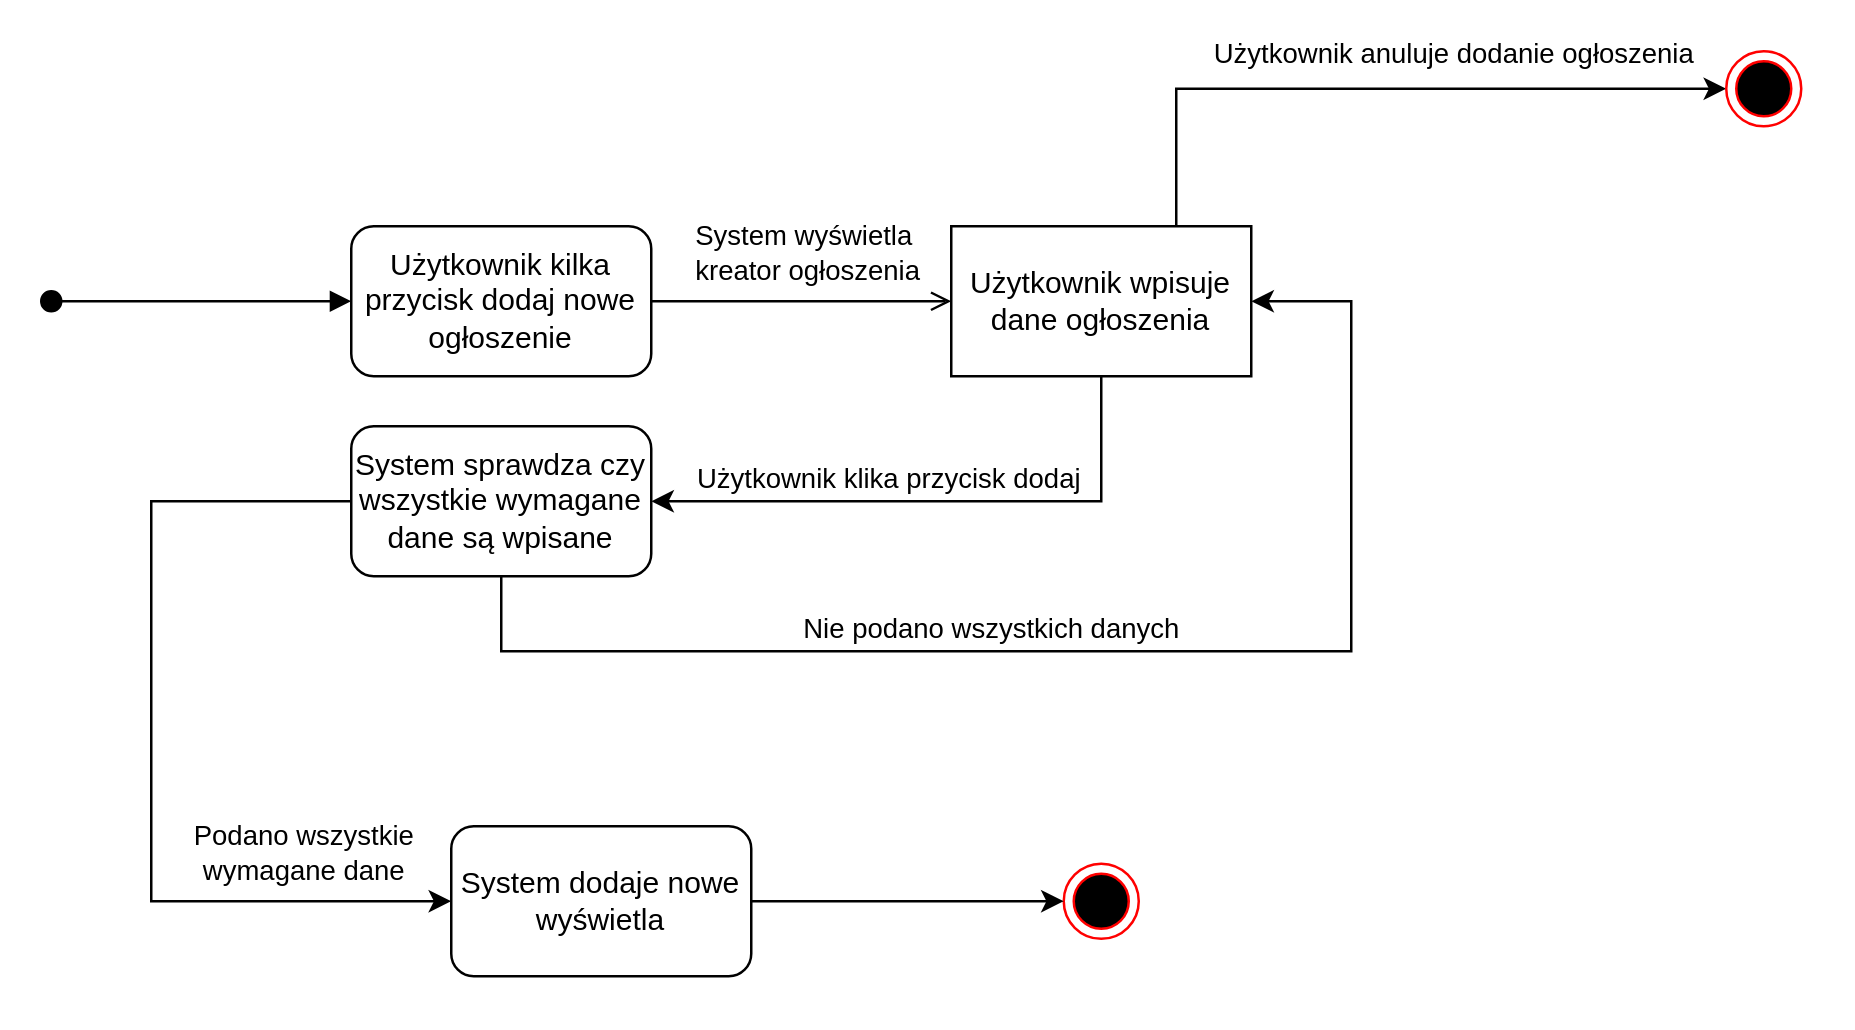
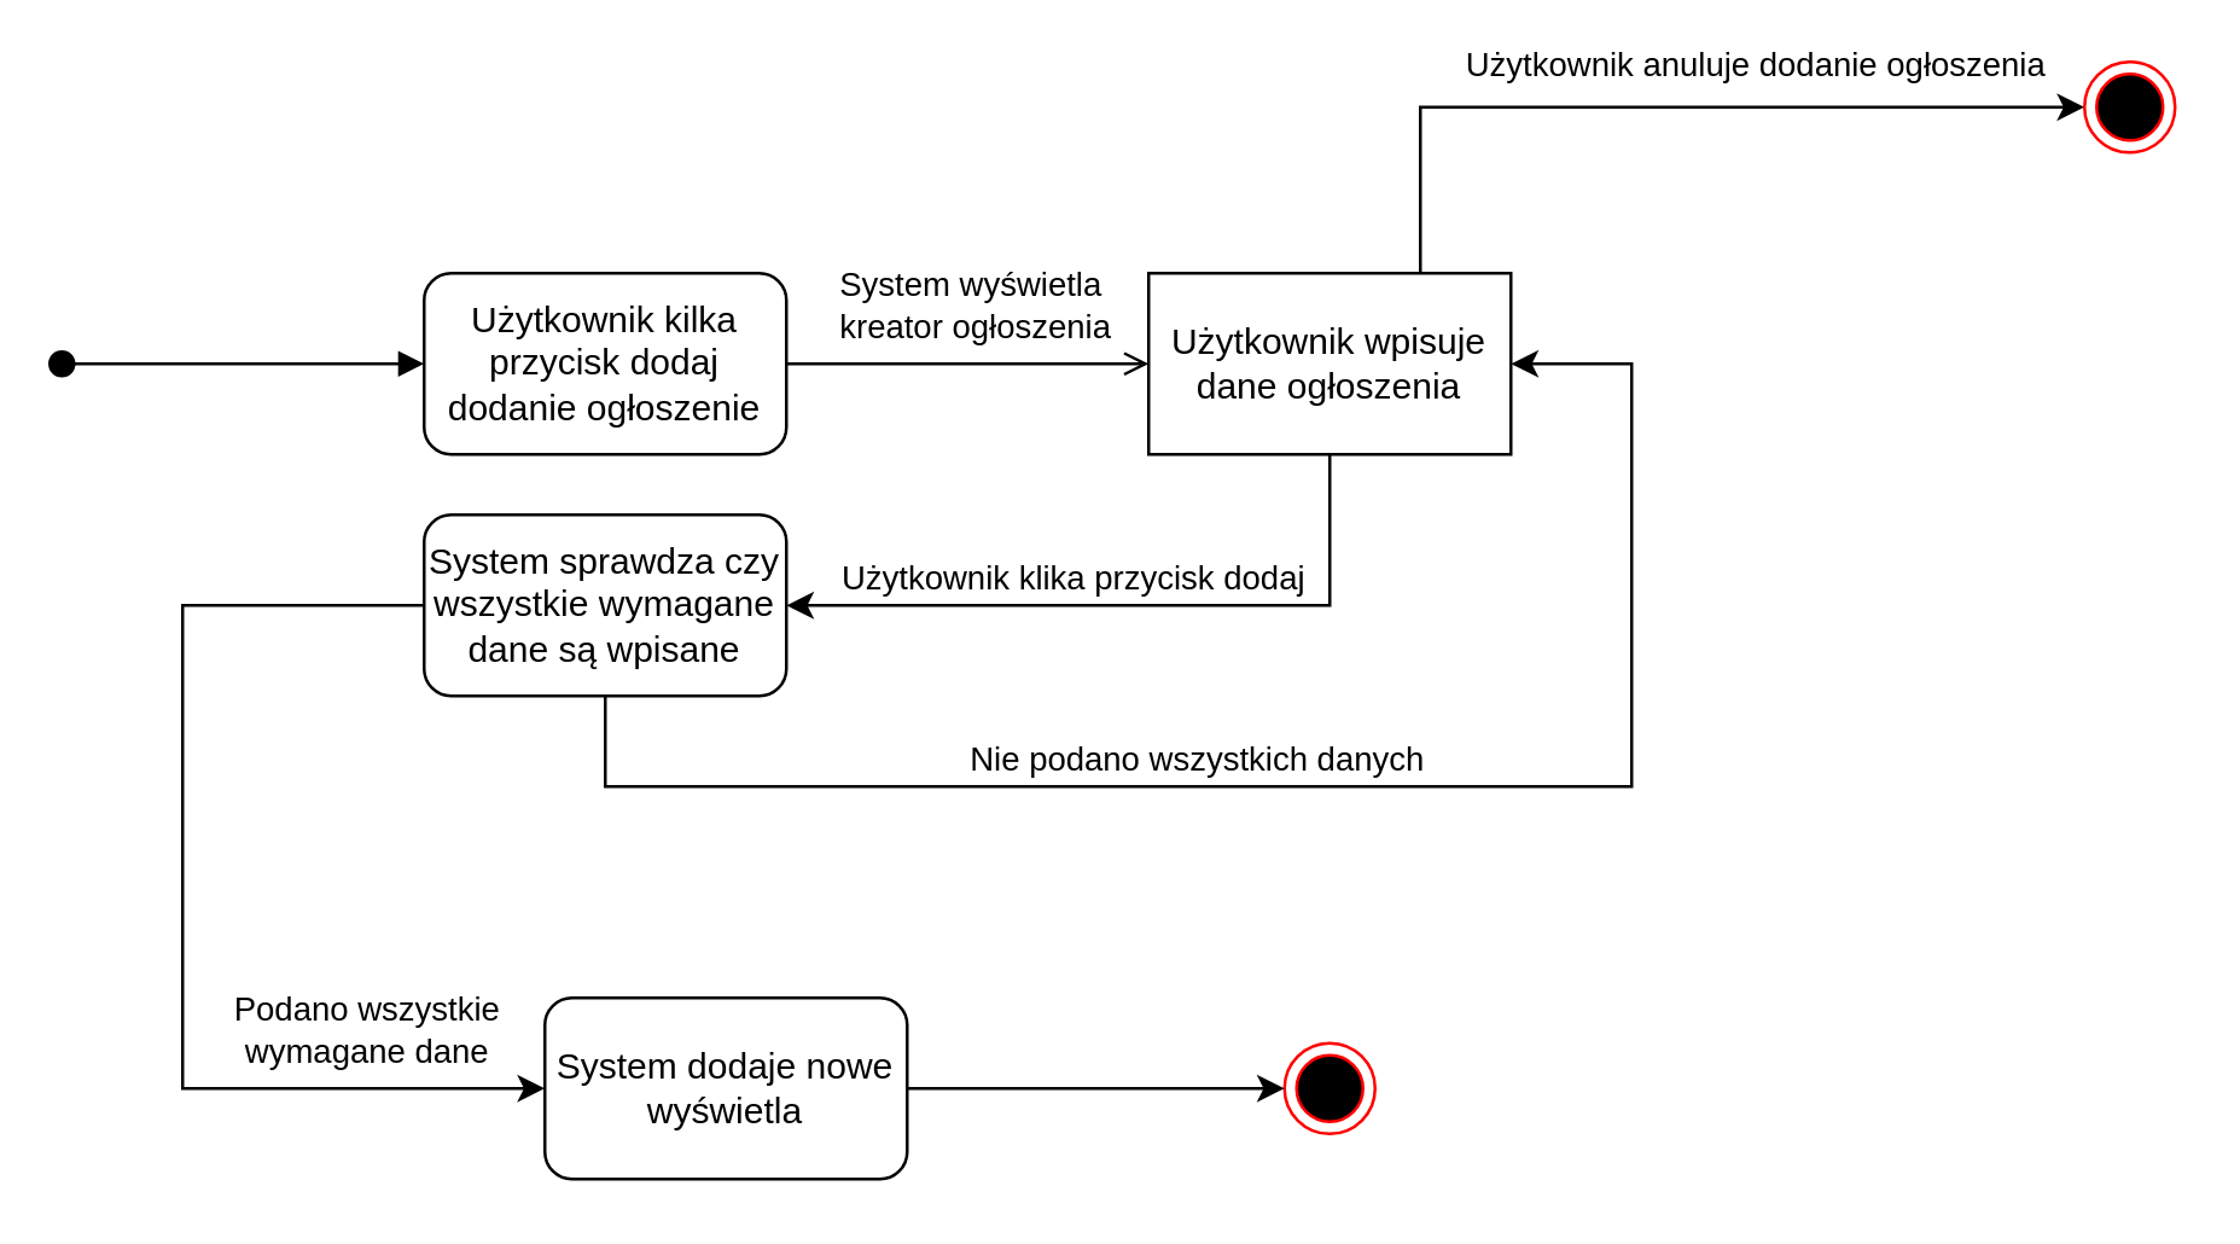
- <mxCell id="2" value="Użytkownik kilka przycisk dodaj nowe ogłoszenie" style="rounded=1;whiteSpace=wrap;html=1;" vertex="1" parent="1"><mxGeometry x="140" y="90" width="120" height="60" as="geometry" /></mxCell>
+ <mxCell id="2" value="Użytkownik kilka przycisk dodaj dodanie ogłoszenie" style="rounded=1;whiteSpace=wrap;html=1;" vertex="1" parent="1"><mxGeometry x="140" y="90" width="120" height="60" as="geometry" /></mxCell>
